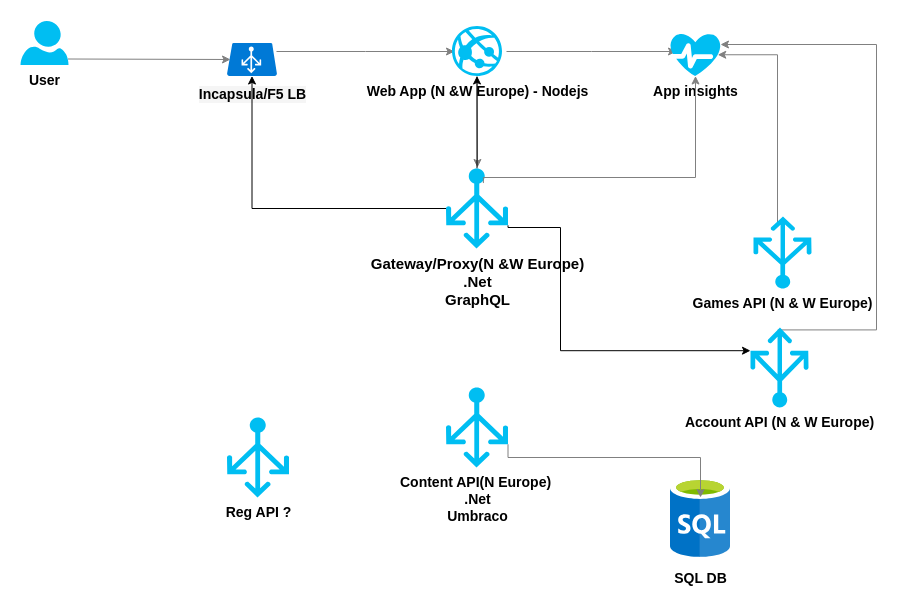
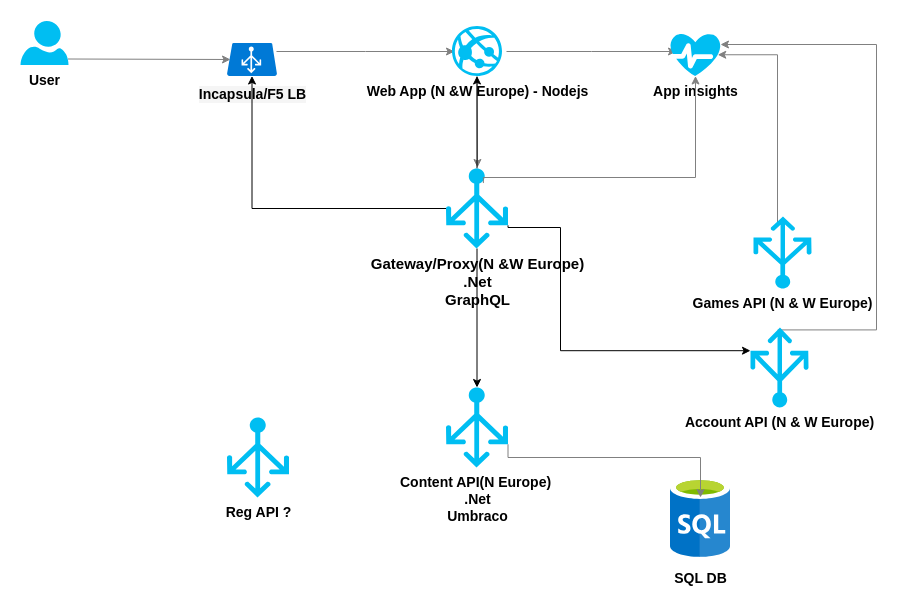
+ <mxCell id="10" value="" style="edgeStyle=orthogonalEdgeStyle;rounded=0;orthogonalLoop=1;jettySize=auto;html=1;" edge="1" parent="1" source="14" target="16"><mxGeometry relative="1" as="geometry" /></mxCell>
